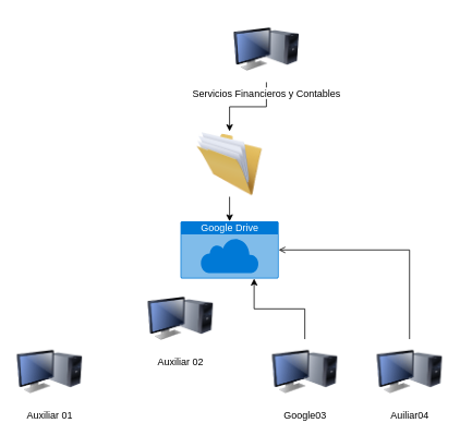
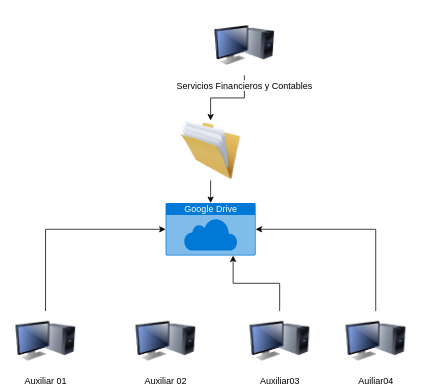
+ <mxCell id="2" style="edgeStyle=orthogonalEdgeStyle;rounded=0;orthogonalLoop=1;jettySize=auto;html=1;exitX=0.5;exitY=0;exitDx=0;exitDy=0;entryX=0;entryY=0.5;entryDx=0;entryDy=0;entryPerimeter=0;" edge="1" parent="1" source="3" target="13"><mxGeometry relative="1" as="geometry" /></mxCell>
- <mxCell id="7" style="edgeStyle=orthogonalEdgeStyle;rounded=0;orthogonalLoop=1;jettySize=auto;html=1;exitX=0.5;exitY=0;exitDx=0;exitDy=0;entryX=1;entryY=0.5;entryDx=0;entryDy=0;entryPerimeter=0;endArrow=open;" edge="1" parent="1" source="8" target="13"><mxGeometry relative="1" as="geometry" /></mxCell>
+ <mxCell id="7" style="edgeStyle=orthogonalEdgeStyle;rounded=0;orthogonalLoop=1;jettySize=auto;html=1;exitX=0.5;exitY=0;exitDx=0;exitDy=0;entryX=1;entryY=0.5;entryDx=0;entryDy=0;entryPerimeter=0;" edge="1" parent="1" source="8" target="13"><mxGeometry relative="1" as="geometry" /></mxCell>
- <mxCell id="4" value="Auxiliar 02" style="image;html=1;image=img/lib/clip_art/computers/Monitor_Tower_128x128.png" vertex="1" parent="1"><mxGeometry x="180" y="349" width="80" height="80" as="geometry" /></mxCell>
+ <mxCell id="4" value="Auxiliar 02" style="image;html=1;image=img/lib/clip_art/computers/Monitor_Tower_128x128.png" vertex="1" parent="1"><mxGeometry x="180" y="414" width="80" height="80" as="geometry" /></mxCell>
- <mxCell id="6" value="Google03" style="image;html=1;image=img/lib/clip_art/computers/Monitor_Tower_128x128.png" vertex="1" parent="1"><mxGeometry x="332" y="414" width="80" height="80" as="geometry" /></mxCell>
+ <mxCell id="6" value="Auxiliar03" style="image;html=1;image=img/lib/clip_art/computers/Monitor_Tower_128x128.png" vertex="1" parent="1"><mxGeometry x="332" y="414" width="80" height="80" as="geometry" /></mxCell>
